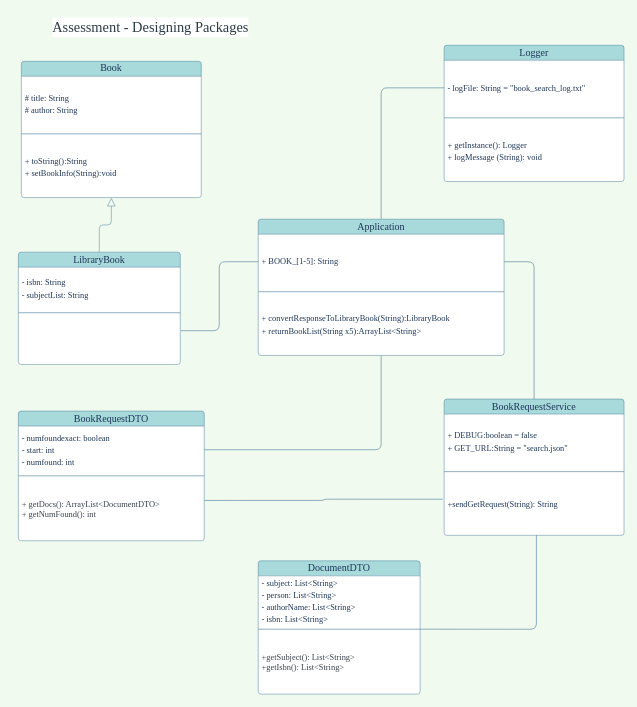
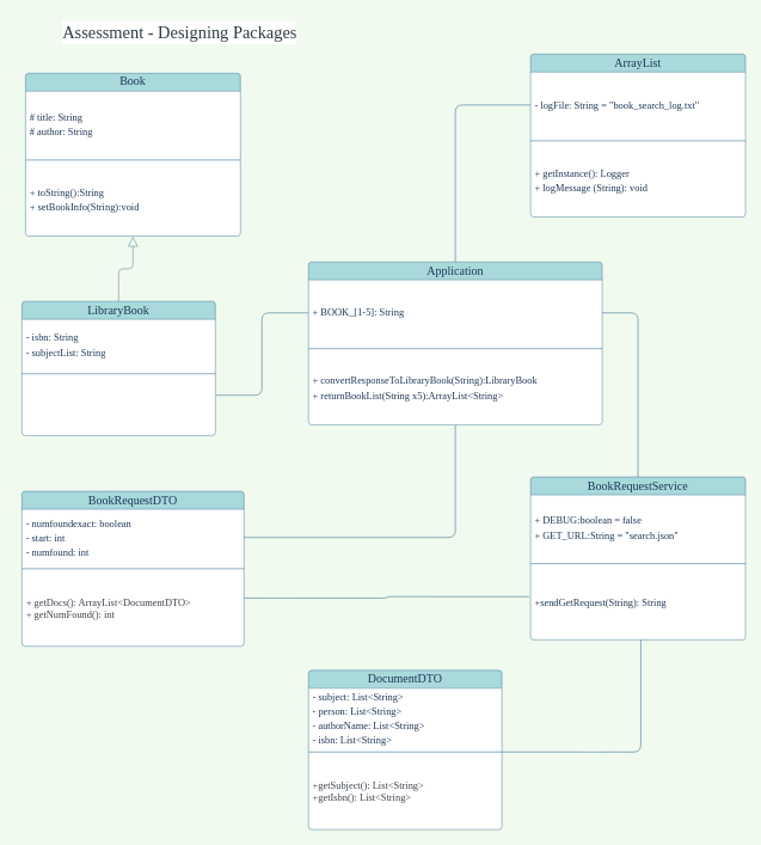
- <mxCell id="28" value="&lt;font face=&quot;Lucida Console&quot;&gt;Logger&lt;/font&gt;" style="html=1;overflow=block;blockSpacing=1;swimlane;childLayout=stackLayout;horizontal=1;horizontalStack=0;resizeParent=1;resizeParentMax=0;resizeLast=0;collapsible=0;fontStyle=0;marginBottom=0;swimlaneFillColor=#ffffff;startSize=25;whiteSpace=wrap;fontSize=16.7;fontColor=#1D3557;align=center;spacing=0;strokeColor=#457B9D;strokeOpacity=100;rounded=1;absoluteArcSize=1;arcSize=9;strokeWidth=0.8;fillColor=#A8DADC;" parent="1" vertex="1"><mxGeometry x="740" y="75" width="300" height="227.25" as="geometry" /></mxCell>
+ <mxCell id="28" value="&lt;font face=&quot;Lucida Console&quot;&gt;ArrayList&lt;/font&gt;" style="html=1;overflow=block;blockSpacing=1;swimlane;childLayout=stackLayout;horizontal=1;horizontalStack=0;resizeParent=1;resizeParentMax=0;resizeLast=0;collapsible=0;fontStyle=0;marginBottom=0;swimlaneFillColor=#ffffff;startSize=25;whiteSpace=wrap;fontSize=16.7;fontColor=#1D3557;align=center;spacing=0;strokeColor=#457B9D;strokeOpacity=100;rounded=1;absoluteArcSize=1;arcSize=9;strokeWidth=0.8;fillColor=#A8DADC;" parent="1" vertex="1"><mxGeometry x="740" y="75" width="300" height="227.25" as="geometry" /></mxCell>
